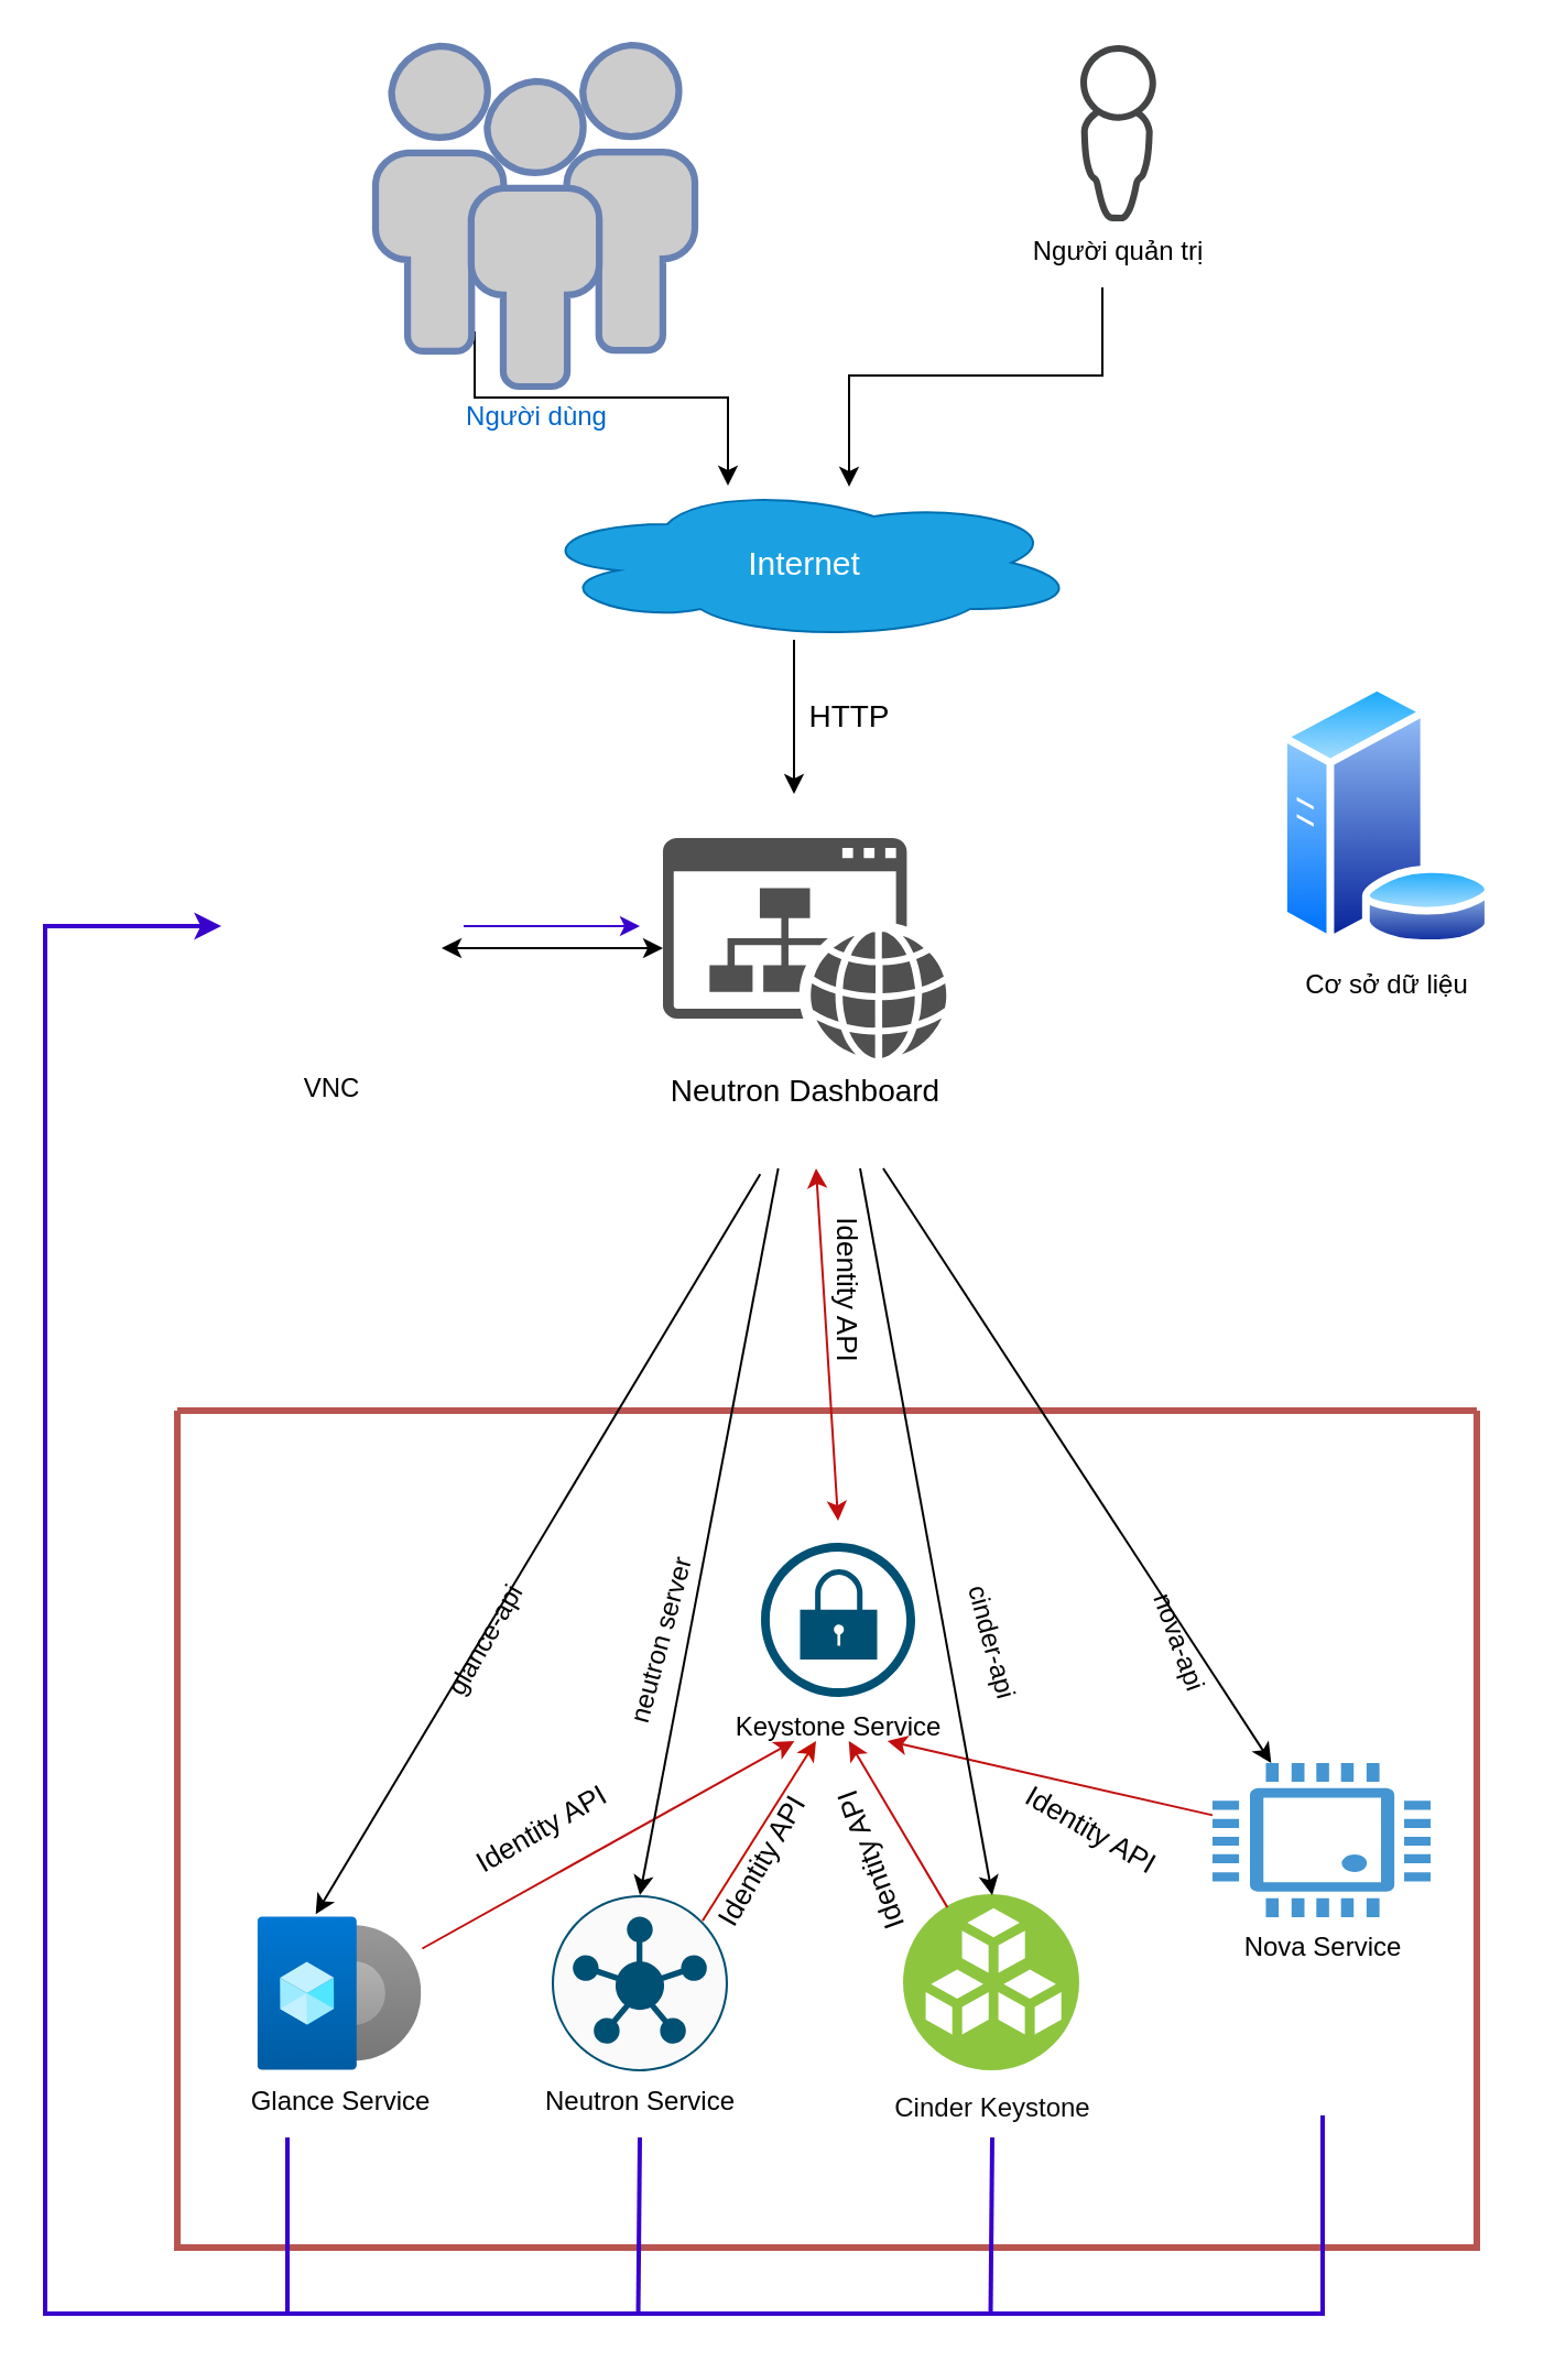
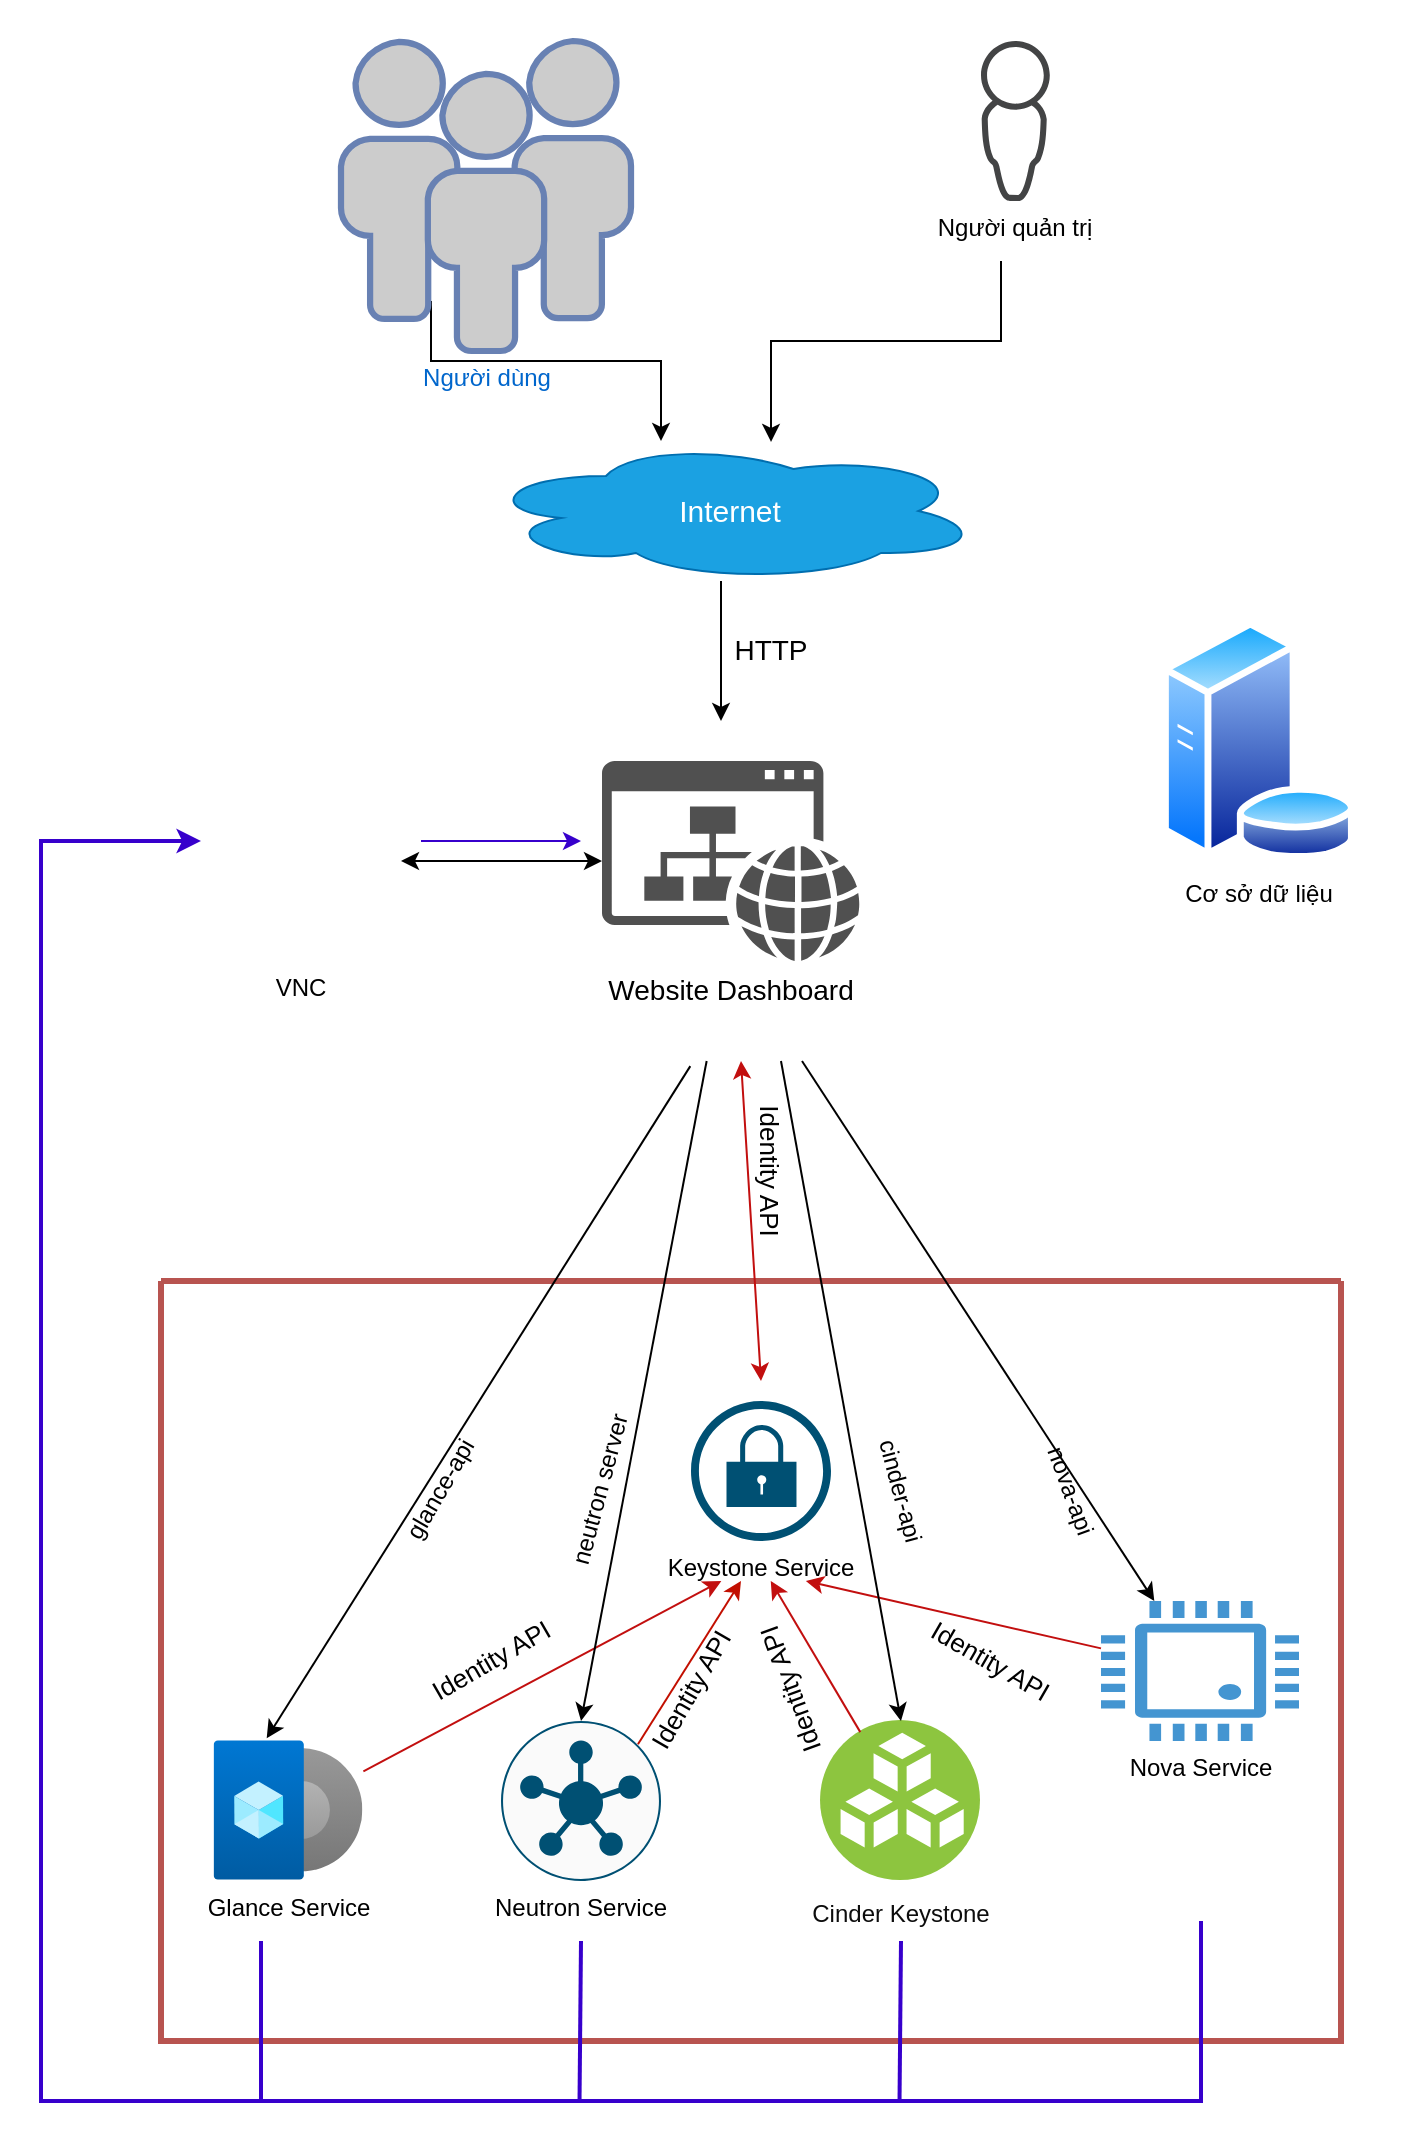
- <mxCell id="31" value="&lt;font style=&quot;font-size: 14px;&quot;&gt;Neutron Dashboard&lt;/font&gt;" style="sketch=0;pointerEvents=1;shadow=0;dashed=0;html=1;strokeColor=none;fillColor=#505050;labelPosition=center;verticalLabelPosition=bottom;verticalAlign=top;outlineConnect=0;align=center;shape=mxgraph.office.concepts.website;" vertex="1" parent="1"><mxGeometry x="300.5" y="380" width="129" height="100" as="geometry" /></mxCell>
+ <mxCell id="31" value="&lt;font style=&quot;font-size: 14px;&quot;&gt;Website Dashboard&lt;/font&gt;" style="sketch=0;pointerEvents=1;shadow=0;dashed=0;html=1;strokeColor=none;fillColor=#505050;labelPosition=center;verticalLabelPosition=bottom;verticalAlign=top;outlineConnect=0;align=center;shape=mxgraph.office.concepts.website;" vertex="1" parent="1"><mxGeometry x="300.5" y="380" width="129" height="100" as="geometry" /></mxCell>
- <mxCell id="9" value="Glance Service" style="image;aspect=fixed;html=1;points=[];align=center;fontSize=12;image=img/lib/azure2/other/Image_Definition.svg;" vertex="1" parent="6"><mxGeometry x="36.81" y="230" width="74.38" height="70" as="geometry" /></mxCell>
+ <mxCell id="9" value="Glance Service" style="image;aspect=fixed;html=1;points=[];align=center;fontSize=12;image=img/lib/azure2/other/Image_Definition.svg;" vertex="1" parent="6"><mxGeometry x="26.81" y="230" width="74.38" height="70" as="geometry" /></mxCell>
